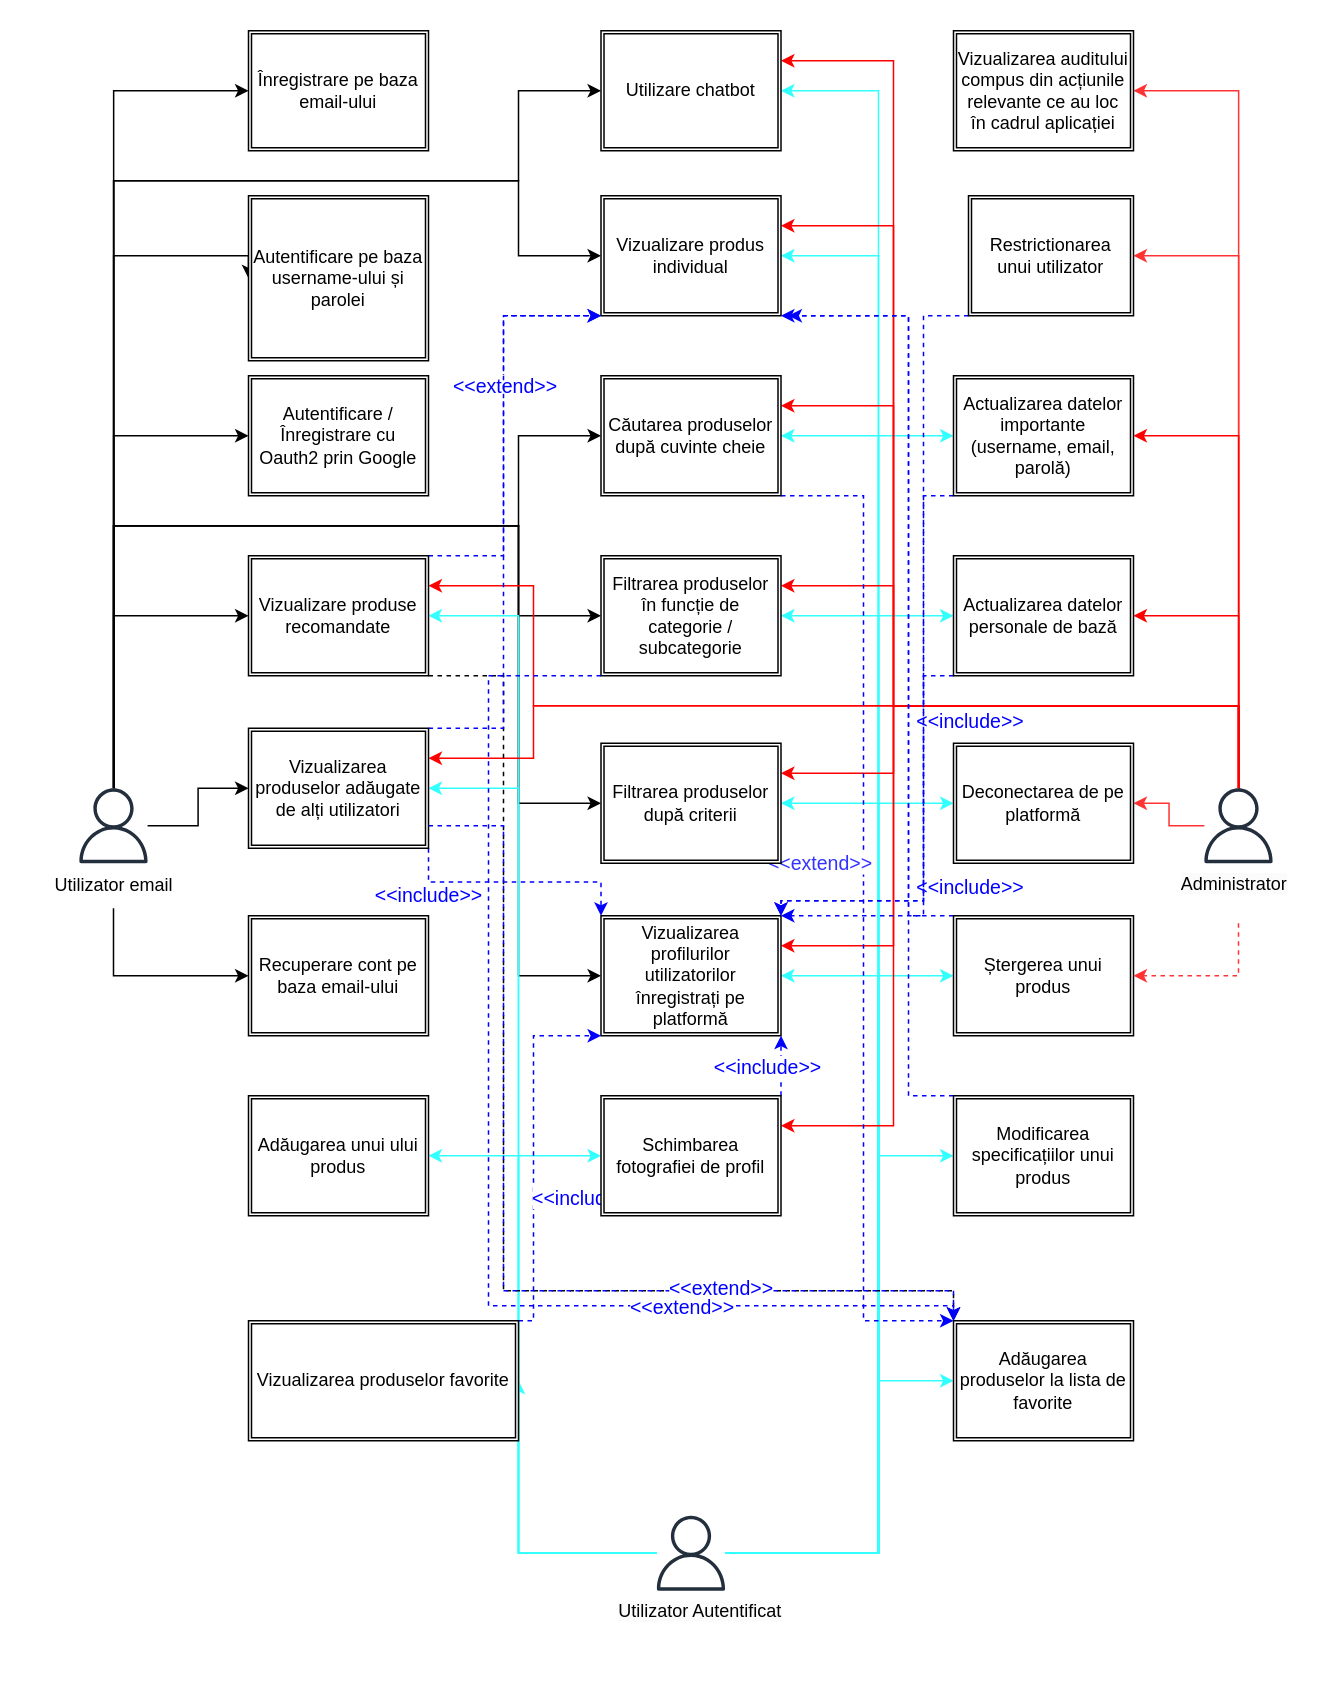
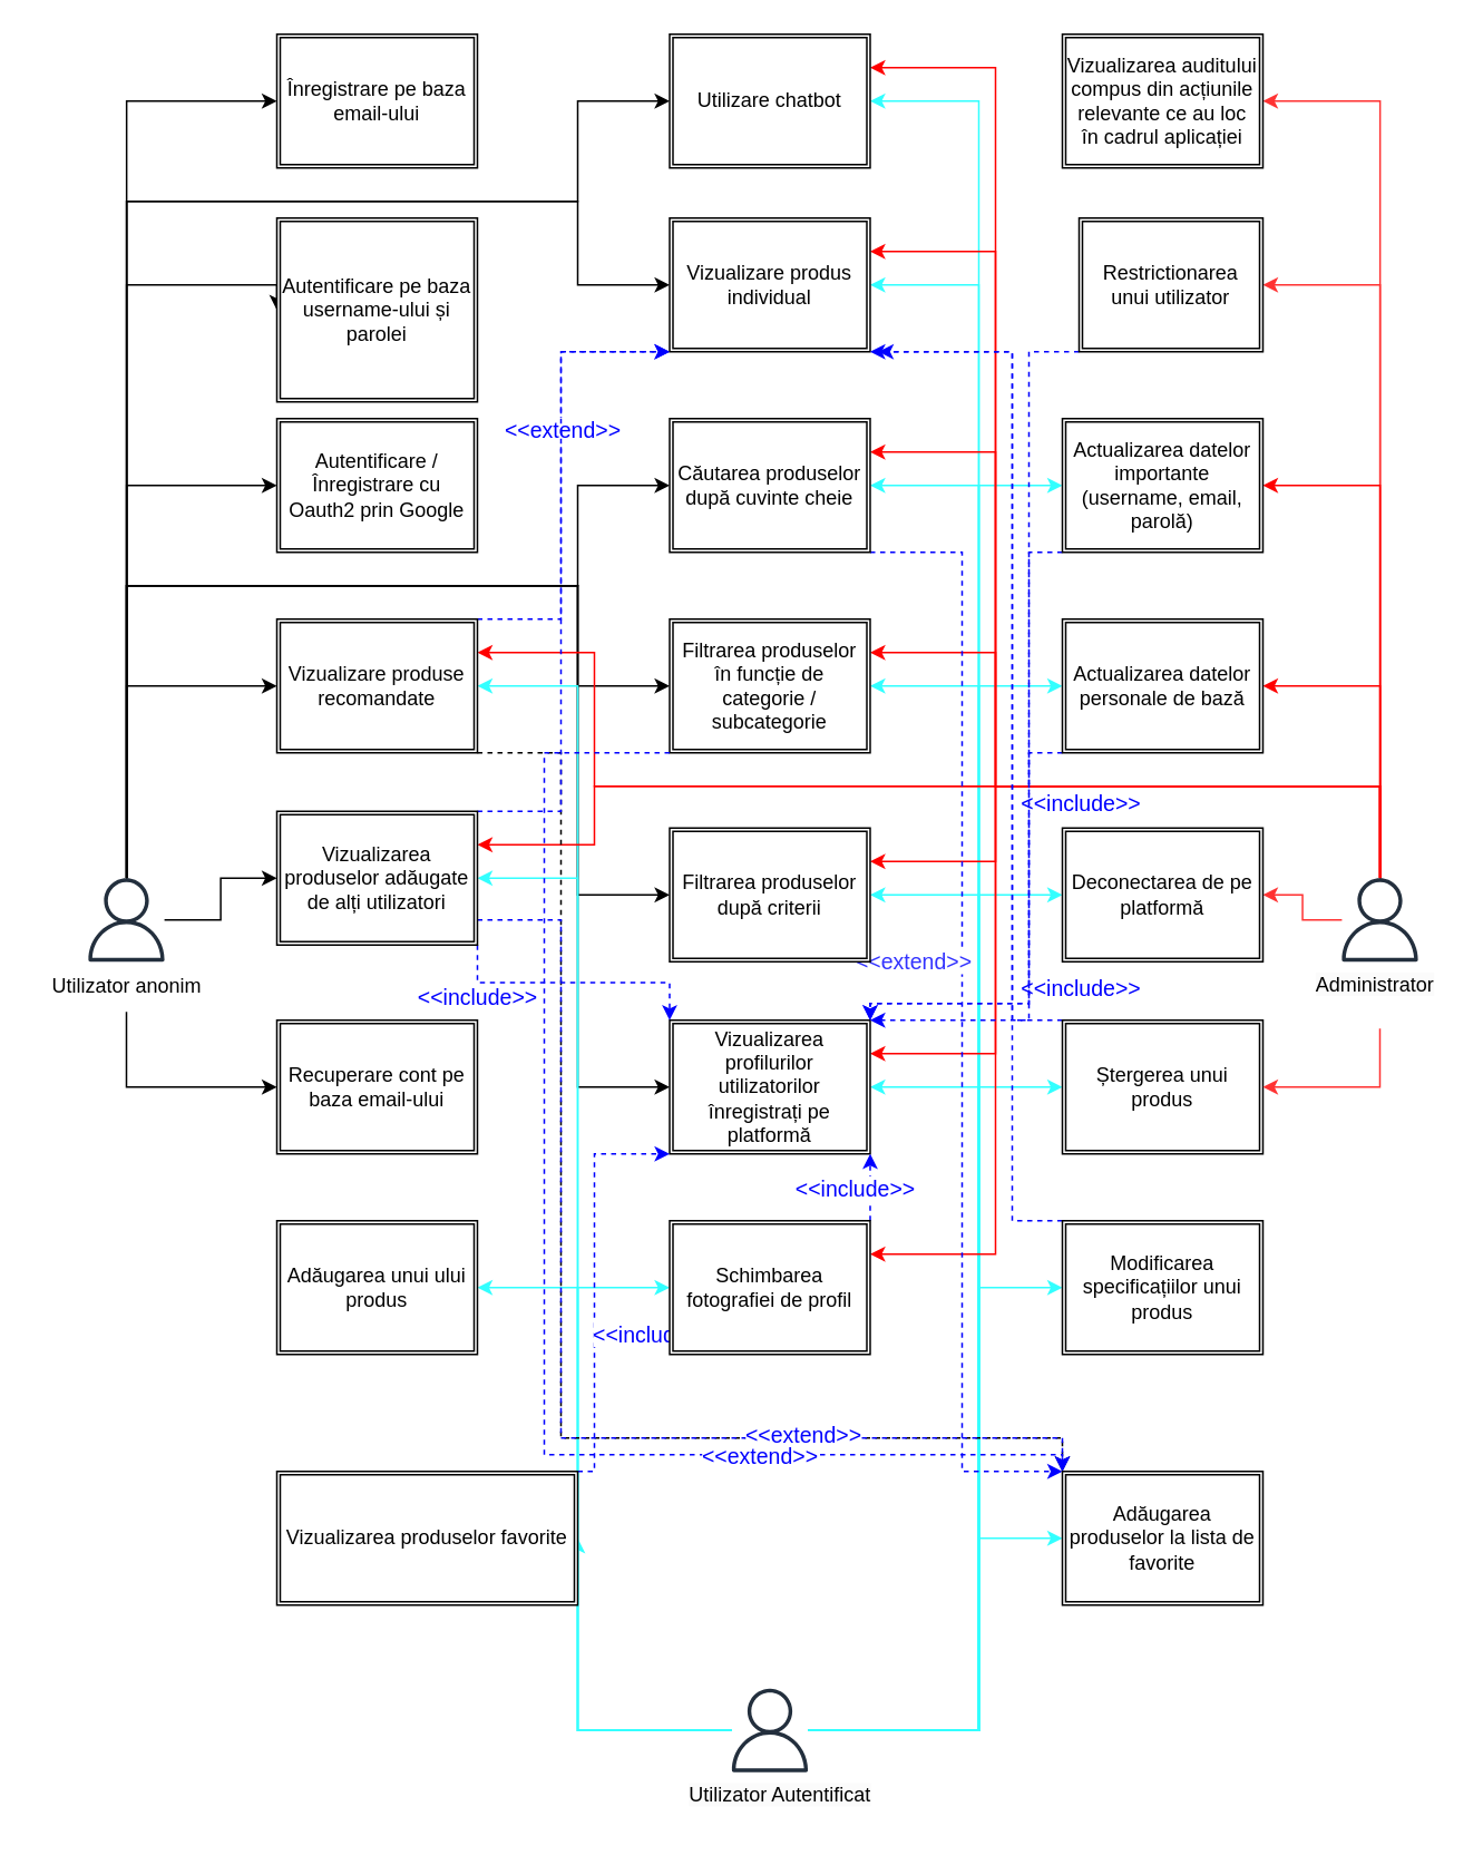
- <mxCell id="94" value="Utilizator email" style="text;html=1;align=center;verticalAlign=middle;resizable=0;points=[];autosize=1;strokeColor=none;fillColor=none;" vertex="1" parent="1"><mxGeometry x="20" y="575" width="110" height="30" as="geometry" /></mxCell>
+ <mxCell id="94" value="Utilizator anonim" style="text;html=1;align=center;verticalAlign=middle;resizable=0;points=[];autosize=1;strokeColor=none;fillColor=none;" vertex="1" parent="1"><mxGeometry x="20" y="575" width="110" height="30" as="geometry" /></mxCell>
- <mxCell id="95" style="edgeStyle=orthogonalEdgeStyle;rounded=0;orthogonalLoop=1;jettySize=auto;html=1;entryX=1;entryY=0.5;entryDx=0;entryDy=0;strokeColor=#FF3333;dashed=1;" edge="1" parent="1" source="96" target="76"><mxGeometry relative="1" as="geometry"><Array as="points"><mxPoint x="825" y="650" /></Array></mxGeometry></mxCell>
+ <mxCell id="95" style="edgeStyle=orthogonalEdgeStyle;rounded=0;orthogonalLoop=1;jettySize=auto;html=1;entryX=1;entryY=0.5;entryDx=0;entryDy=0;strokeColor=#FF3333;" edge="1" parent="1" source="96" target="76"><mxGeometry relative="1" as="geometry"><Array as="points"><mxPoint x="825" y="650" /></Array></mxGeometry></mxCell>
